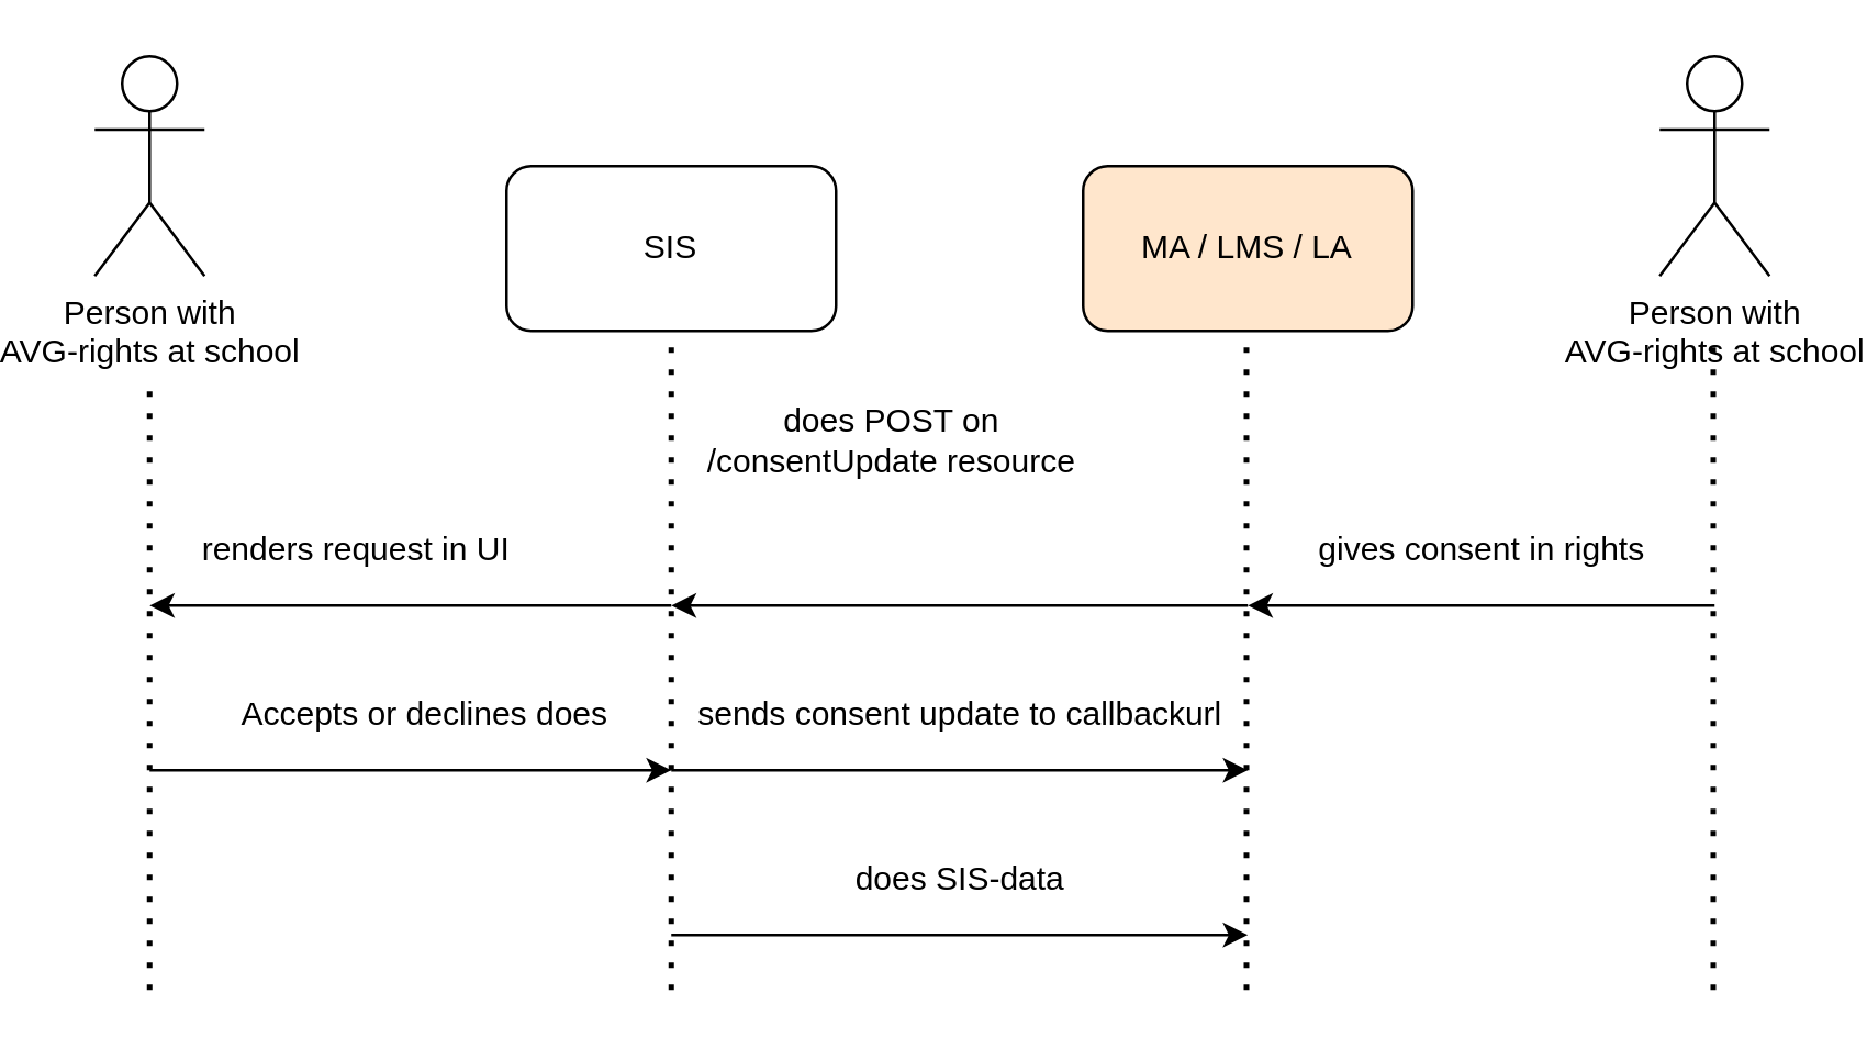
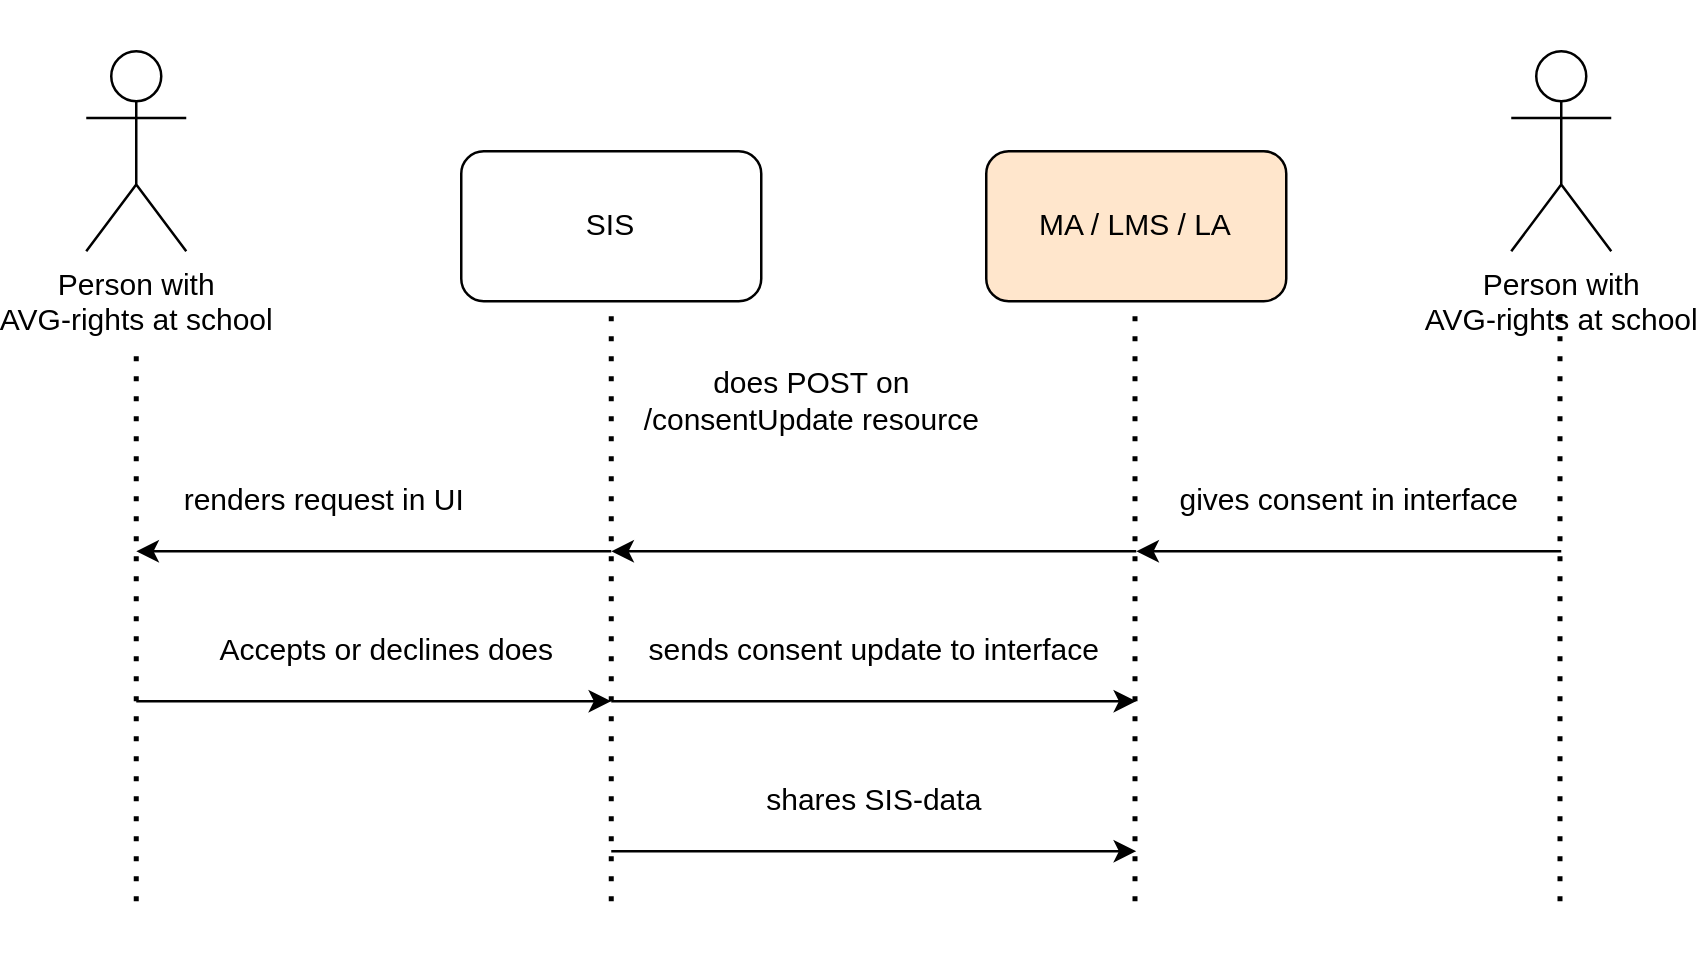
- <mxCell id="12" value="gives consent in rights" style="text;html=1;align=center;verticalAlign=middle;resizable=0;points=[];autosize=1;strokeColor=none;fillColor=none;" parent="1" vertex="1"><mxGeometry x="450" y="190" width="150" height="20" as="geometry" /></mxCell>
+ <mxCell id="12" value="gives consent in interface" style="text;html=1;align=center;verticalAlign=middle;resizable=0;points=[];autosize=1;strokeColor=none;fillColor=none;" parent="1" vertex="1"><mxGeometry x="450" y="190" width="150" height="20" as="geometry" /></mxCell>
- <mxCell id="13" value="sends consent update to callbackurl" style="text;html=1;align=center;verticalAlign=middle;resizable=0;points=[];autosize=1;strokeColor=none;fillColor=none;" parent="1" vertex="1"><mxGeometry x="230" y="250" width="210" height="20" as="geometry" /></mxCell>
+ <mxCell id="13" value="sends consent update to interface" style="text;html=1;align=center;verticalAlign=middle;resizable=0;points=[];autosize=1;strokeColor=none;fillColor=none;" parent="1" vertex="1"><mxGeometry x="230" y="250" width="210" height="20" as="geometry" /></mxCell>
- <mxCell id="20" value="does SIS-data" style="text;html=1;align=center;verticalAlign=middle;resizable=0;points=[];autosize=1;strokeColor=none;fillColor=none;" parent="1" vertex="1"><mxGeometry x="285" y="310" width="100" height="20" as="geometry" /></mxCell>
+ <mxCell id="20" value="shares SIS-data" style="text;html=1;align=center;verticalAlign=middle;resizable=0;points=[];autosize=1;strokeColor=none;fillColor=none;" parent="1" vertex="1"><mxGeometry x="285" y="310" width="100" height="20" as="geometry" /></mxCell>
